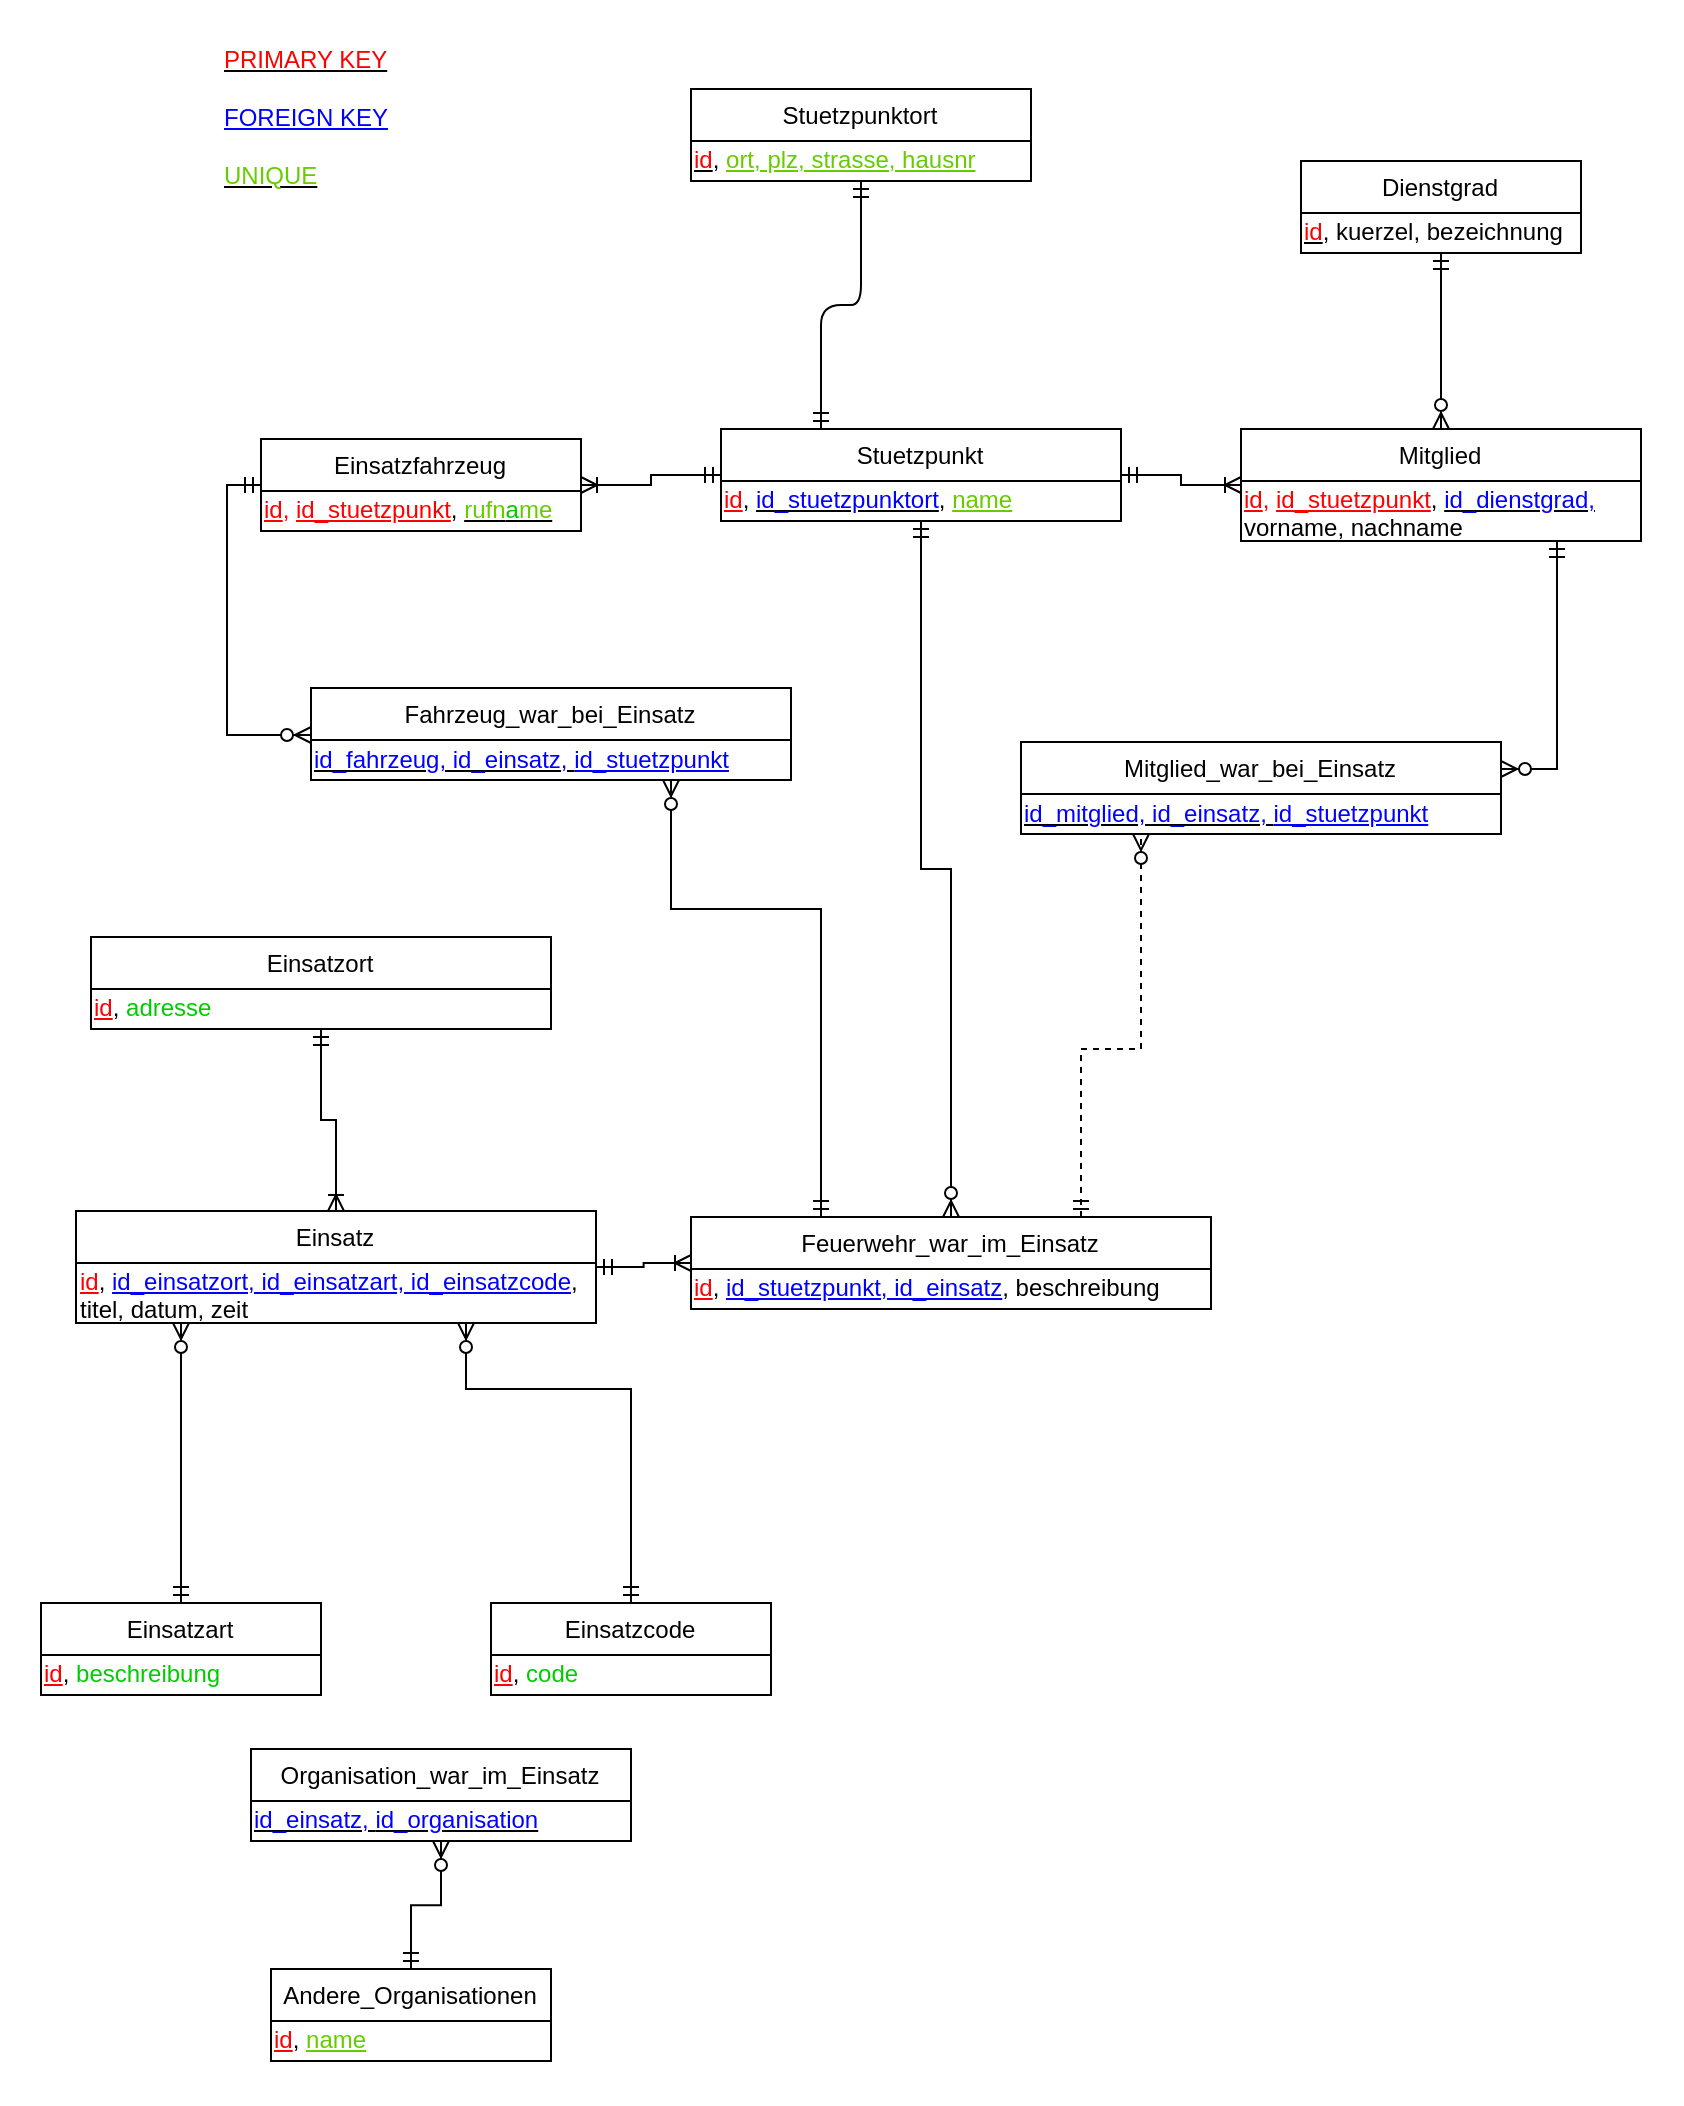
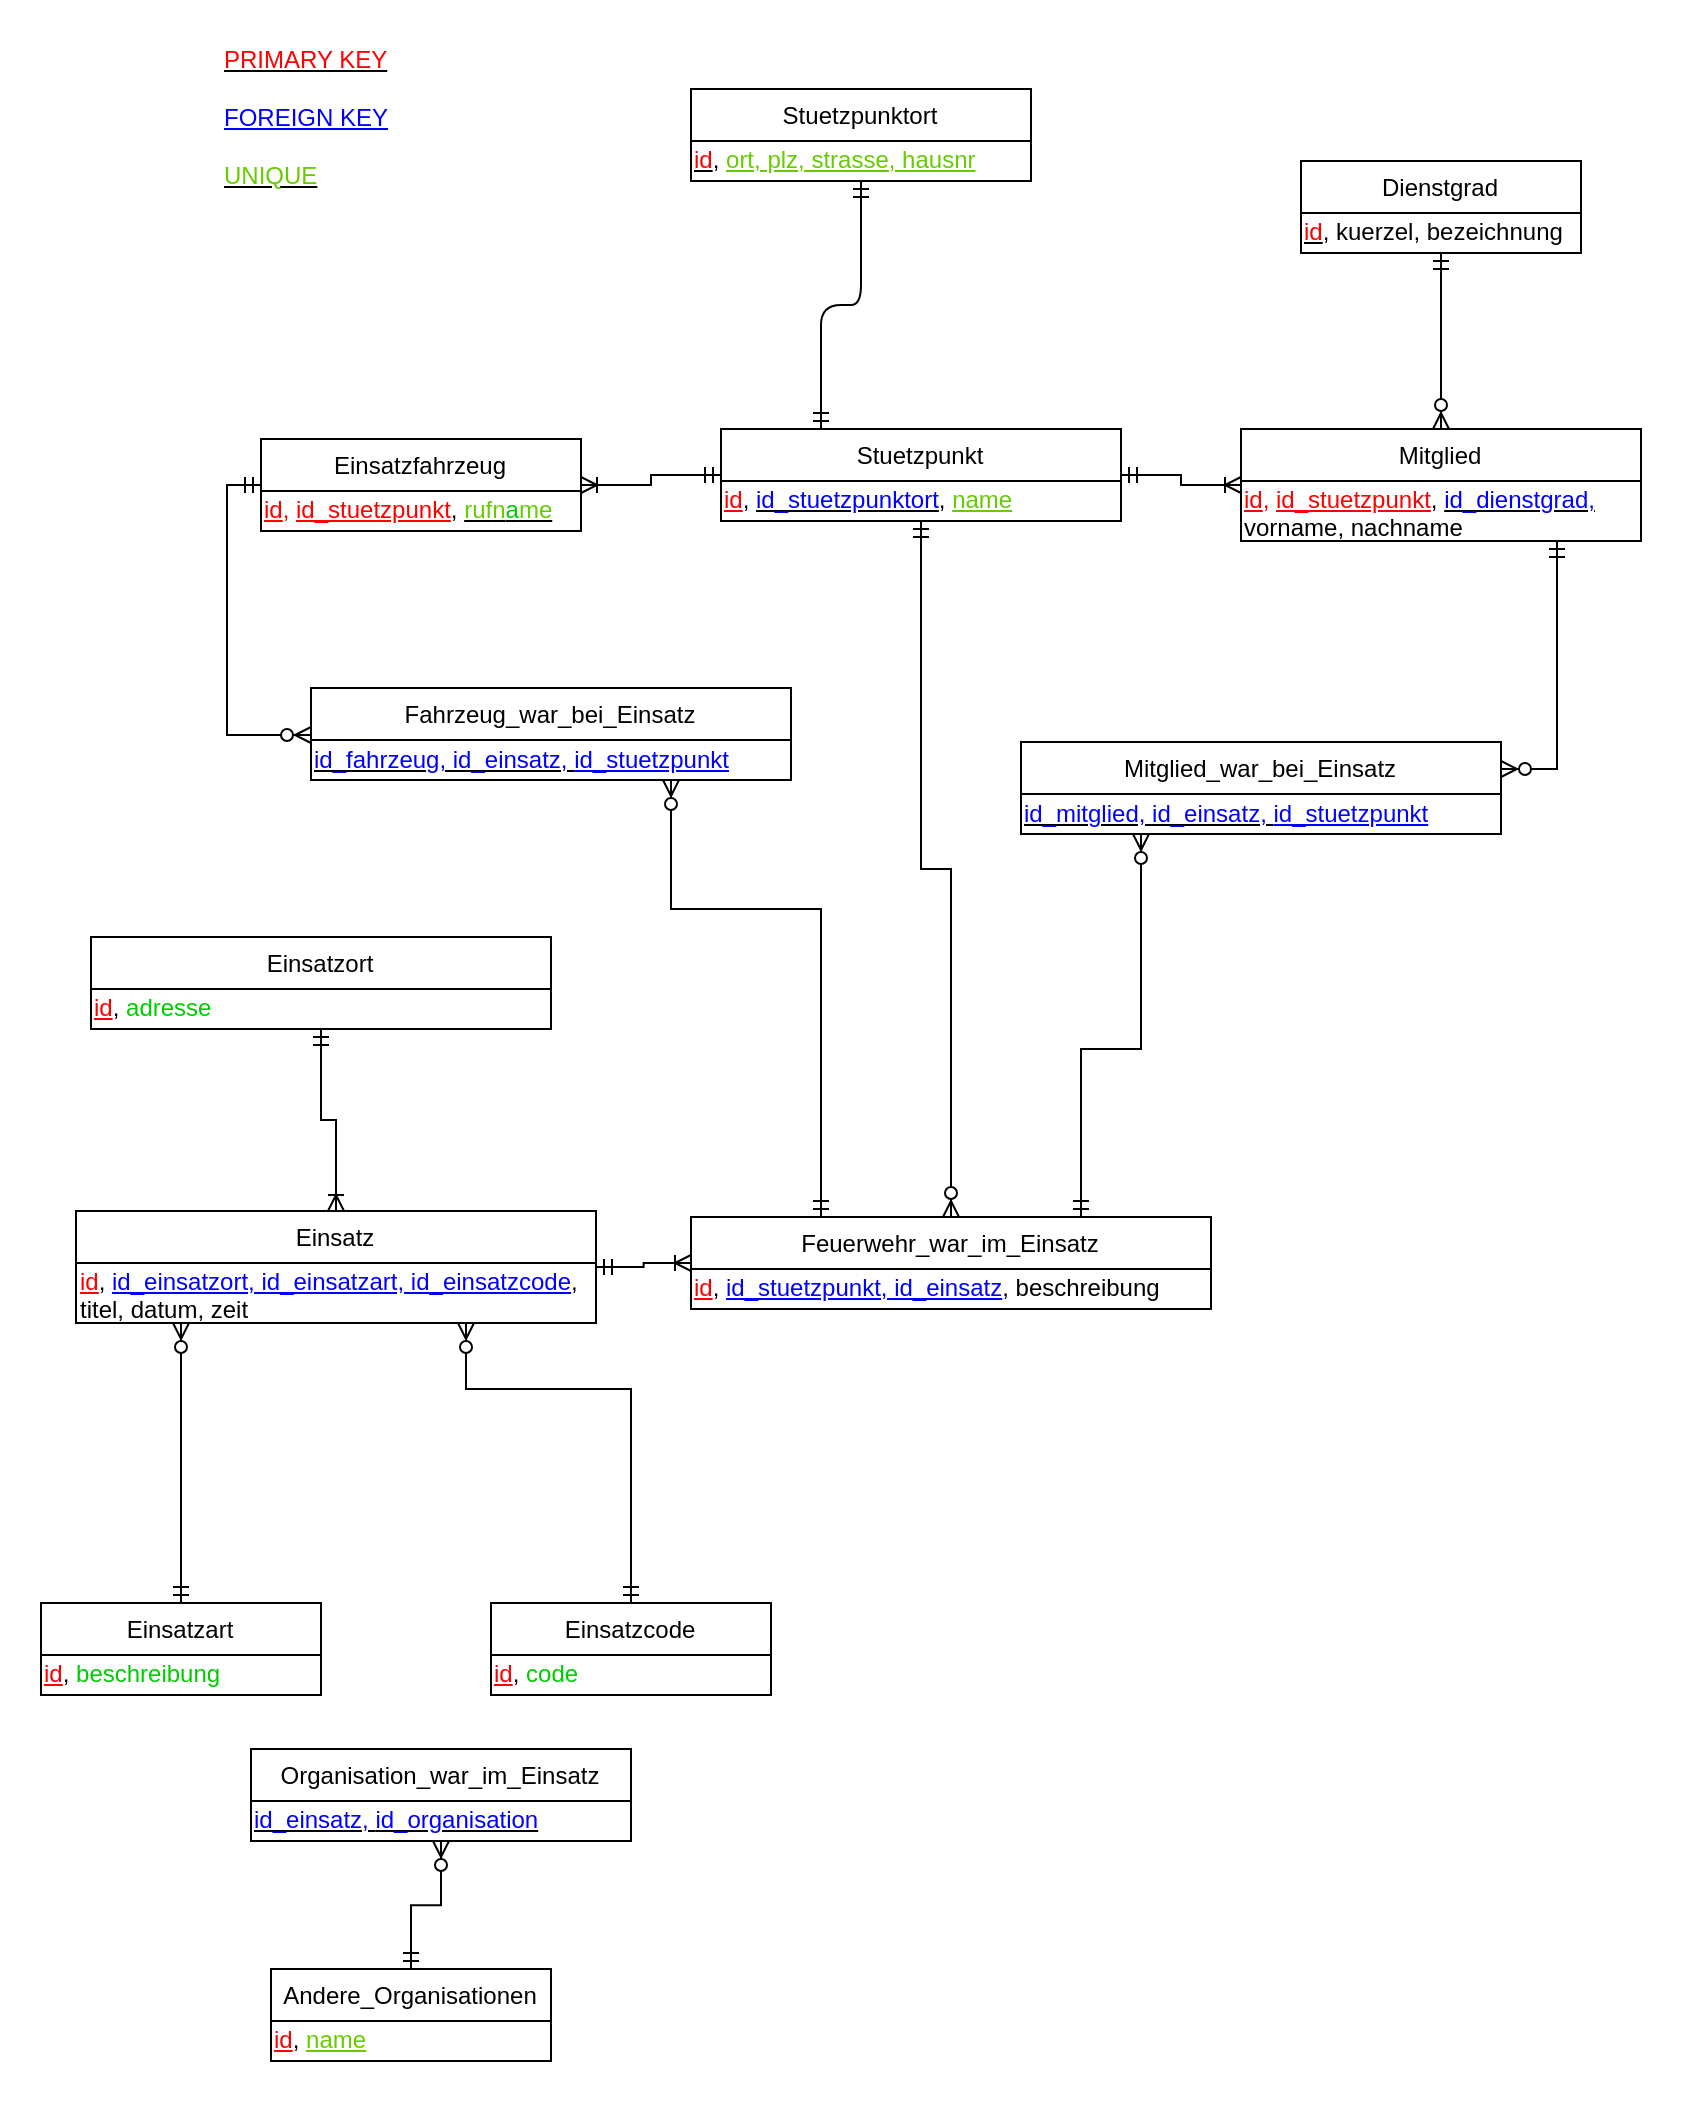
- <mxCell id="43" style="edgeStyle=orthogonalEdgeStyle;rounded=0;orthogonalLoop=1;jettySize=auto;html=1;startArrow=ERmandOne;startFill=0;endArrow=ERzeroToMany;endFill=1;exitX=0.75;exitY=0;exitDx=0;exitDy=0;entryX=0.25;entryY=1;entryDx=0;entryDy=0;dashed=1;" parent="1" source="12" target="38" edge="1"><mxGeometry relative="1" as="geometry"><mxPoint x="725" y="667" as="sourcePoint" /><mxPoint x="650" y="449" as="targetPoint" /><Array as="points"><mxPoint x="540" y="524" /><mxPoint x="570" y="524" /></Array></mxGeometry></mxCell>
+ <mxCell id="43" style="edgeStyle=orthogonalEdgeStyle;rounded=0;orthogonalLoop=1;jettySize=auto;html=1;startArrow=ERmandOne;startFill=0;endArrow=ERzeroToMany;endFill=1;exitX=0.75;exitY=0;exitDx=0;exitDy=0;entryX=0.25;entryY=1;entryDx=0;entryDy=0;" parent="1" source="12" target="38" edge="1"><mxGeometry relative="1" as="geometry"><mxPoint x="725" y="667" as="sourcePoint" /><mxPoint x="650" y="449" as="targetPoint" /><Array as="points"><mxPoint x="540" y="524" /><mxPoint x="570" y="524" /></Array></mxGeometry></mxCell>
